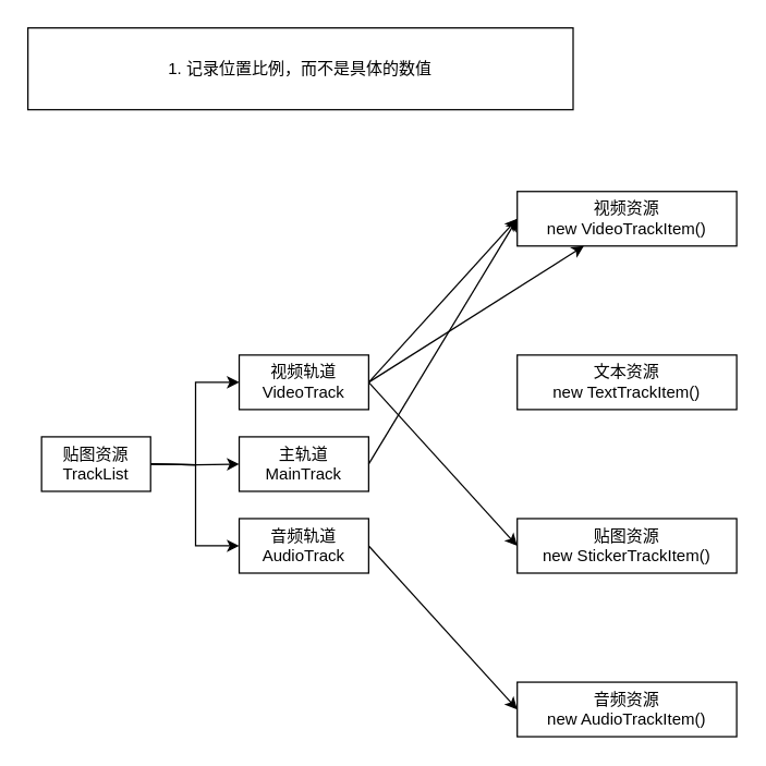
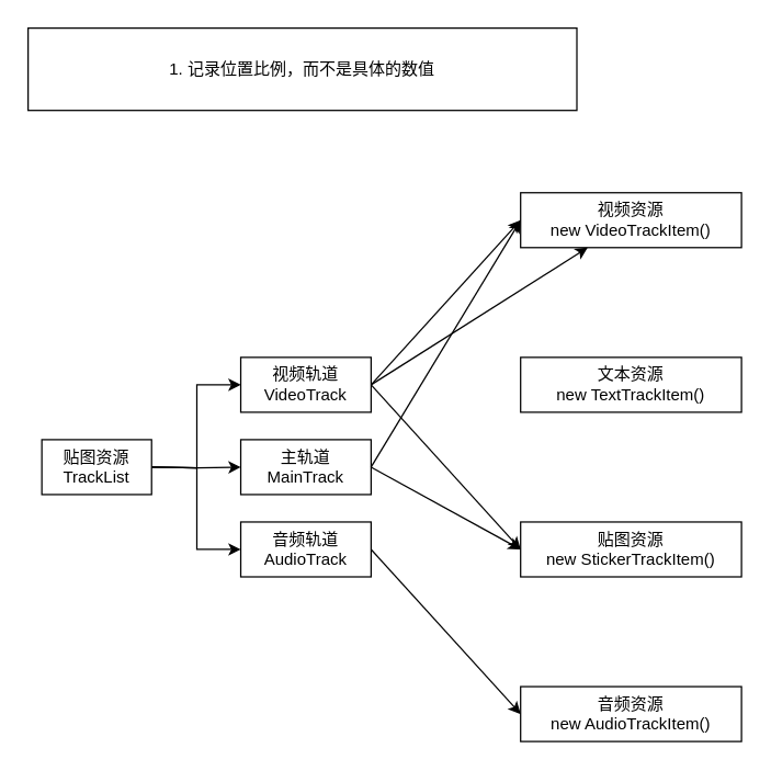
+ <mxCell id="18" value="" style="endArrow=classic;html=1;rounded=0;exitX=1;exitY=0.5;exitDx=0;exitDy=0;entryX=0;entryY=0.5;entryDx=0;entryDy=0;" edge="1" parent="1" source="8" target="13"><mxGeometry width="50" height="50" relative="1" as="geometry"><mxPoint x="280" y="350" as="sourcePoint" /><mxPoint x="380" y="380" as="targetPoint" /></mxGeometry></mxCell>
